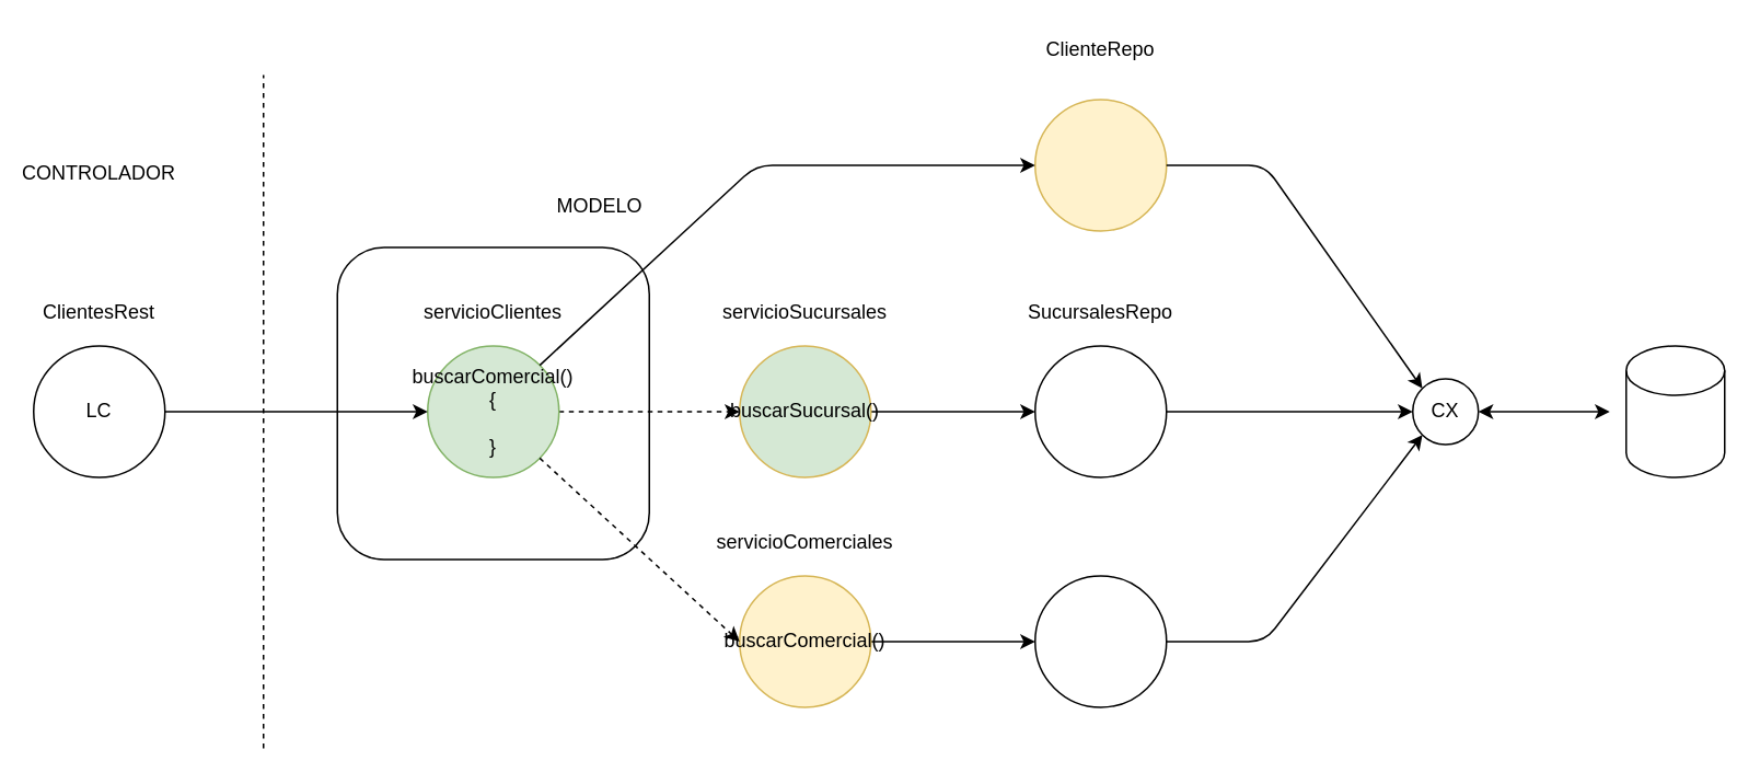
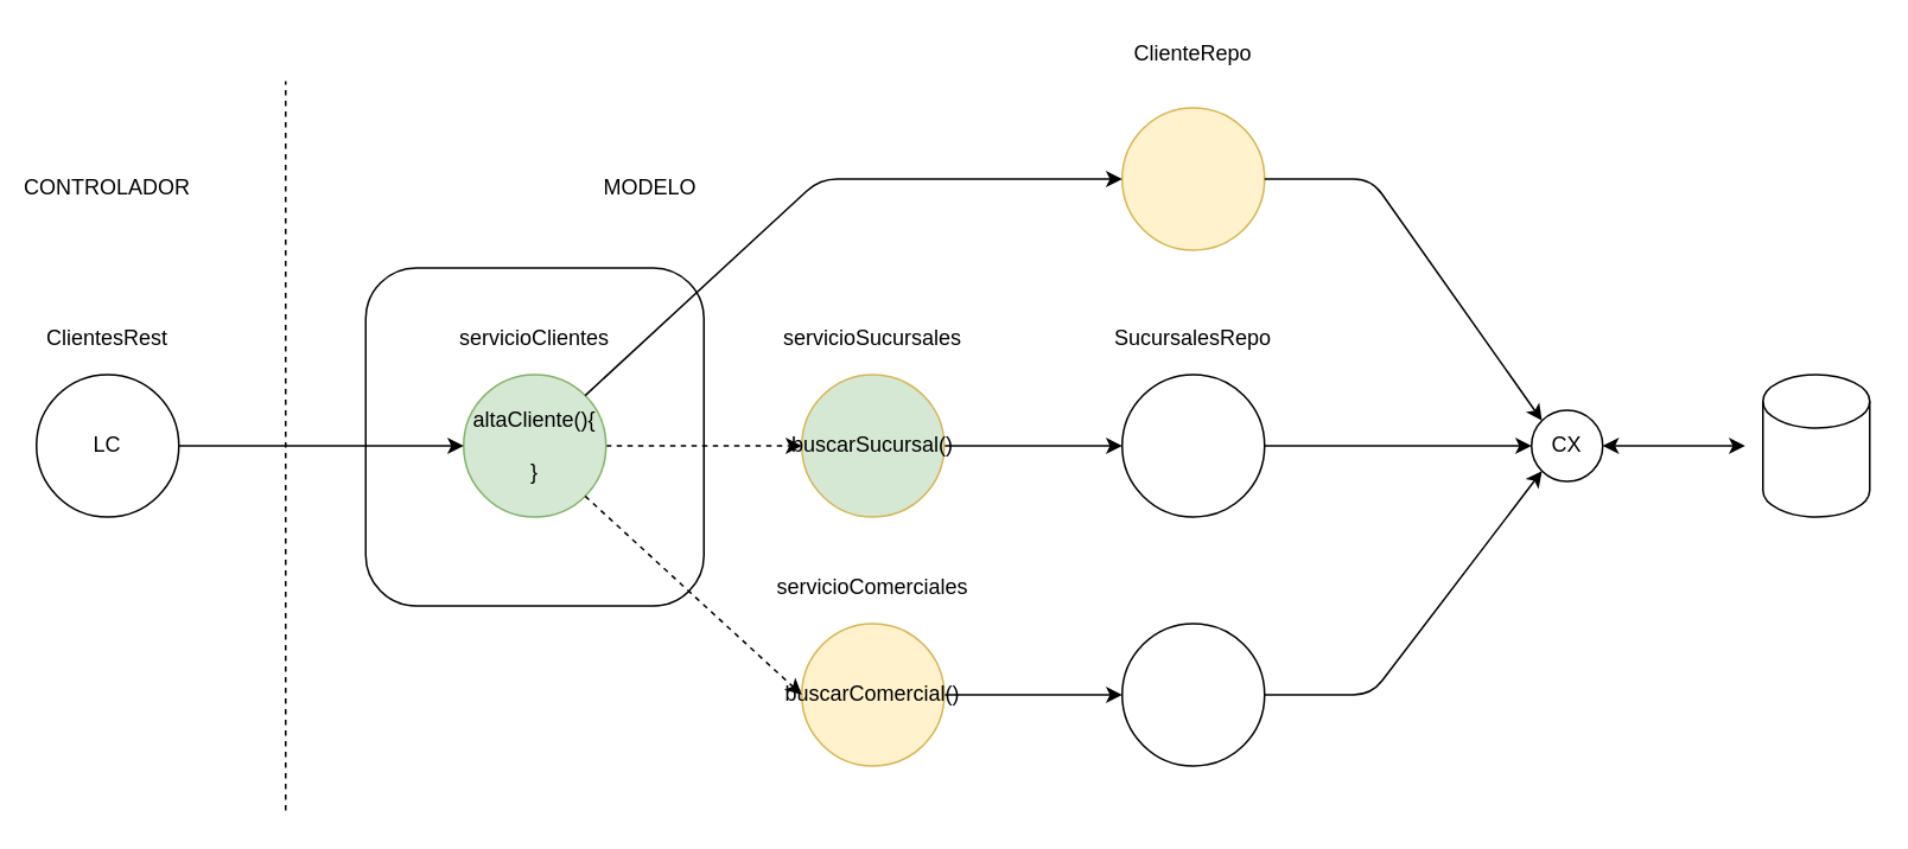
- <mxCell id="26" value="MODELO" style="text;html=1;strokeColor=none;fillColor=none;align=center;verticalAlign=middle;whiteSpace=wrap;rounded=0;" parent="1" vertex="1"><mxGeometry x="335" y="110" width="60" height="30" as="geometry" /></mxCell>
+ <mxCell id="26" value="MODELO" style="text;html=1;strokeColor=none;fillColor=none;align=center;verticalAlign=middle;whiteSpace=wrap;rounded=0;" parent="1" vertex="1"><mxGeometry x="335" y="90" width="60" height="30" as="geometry" /></mxCell>
- <mxCell id="4" value="buscarComercial(){&lt;br&gt;&lt;br&gt;}" style="ellipse;whiteSpace=wrap;html=1;aspect=fixed;fillColor=#d5e8d4;strokeColor=#82b366;" parent="1" vertex="1"><mxGeometry x="260" y="210" width="80" height="80" as="geometry" /></mxCell>
+ <mxCell id="4" value="altaCliente(){&lt;br&gt;&lt;br&gt;}" style="ellipse;whiteSpace=wrap;html=1;aspect=fixed;fillColor=#d5e8d4;strokeColor=#82b366;" parent="1" vertex="1"><mxGeometry x="260" y="210" width="80" height="80" as="geometry" /></mxCell>
